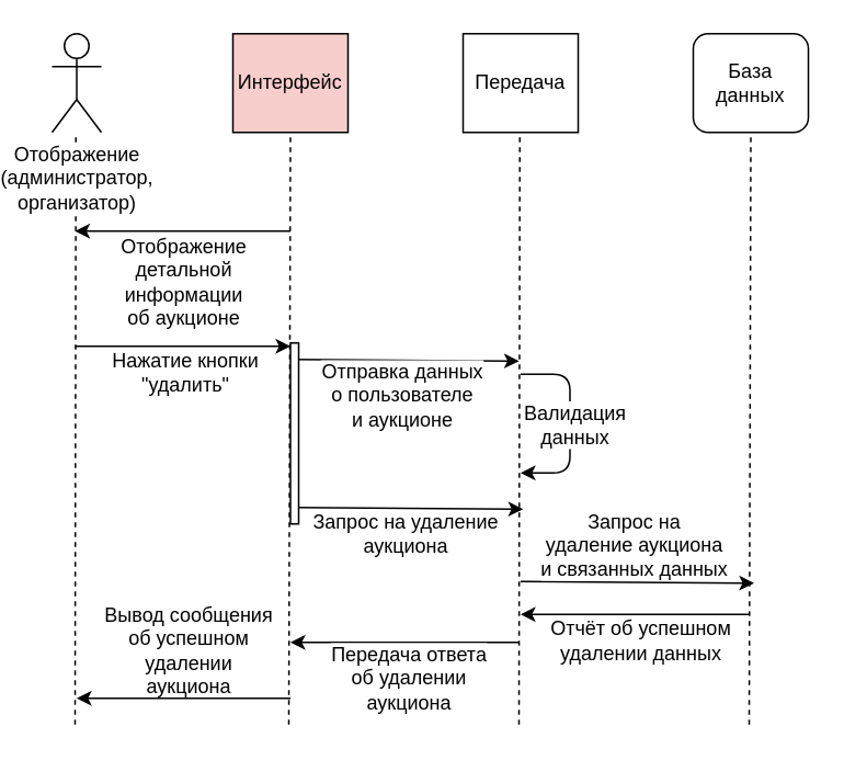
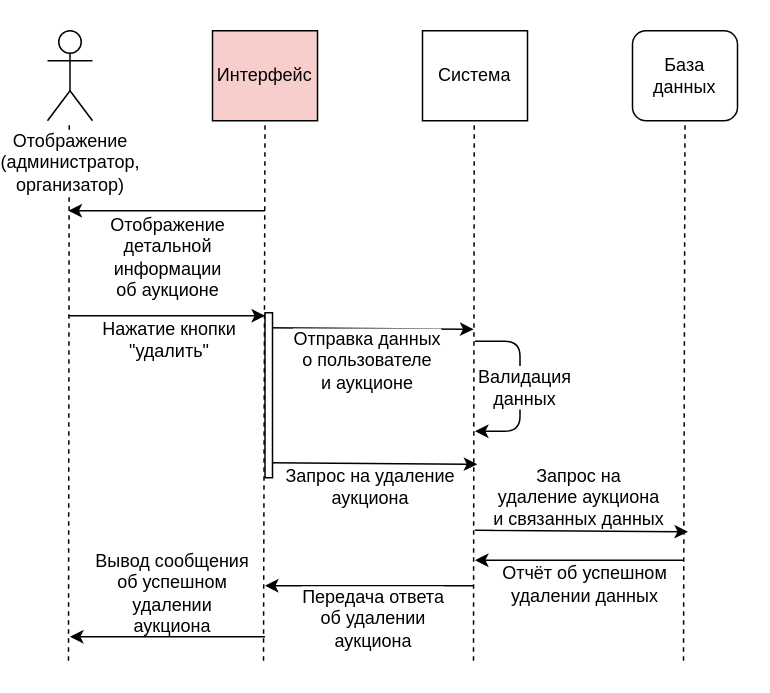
- <mxCell id="3" value="Передача" style="rounded=0;whiteSpace=wrap;html=1;" vertex="1" parent="1"><mxGeometry x="270" y="20" width="70" height="60" as="geometry" /></mxCell>
+ <mxCell id="3" value="Система" style="rounded=0;whiteSpace=wrap;html=1;" vertex="1" parent="1"><mxGeometry x="270" y="20" width="70" height="60" as="geometry" /></mxCell>
